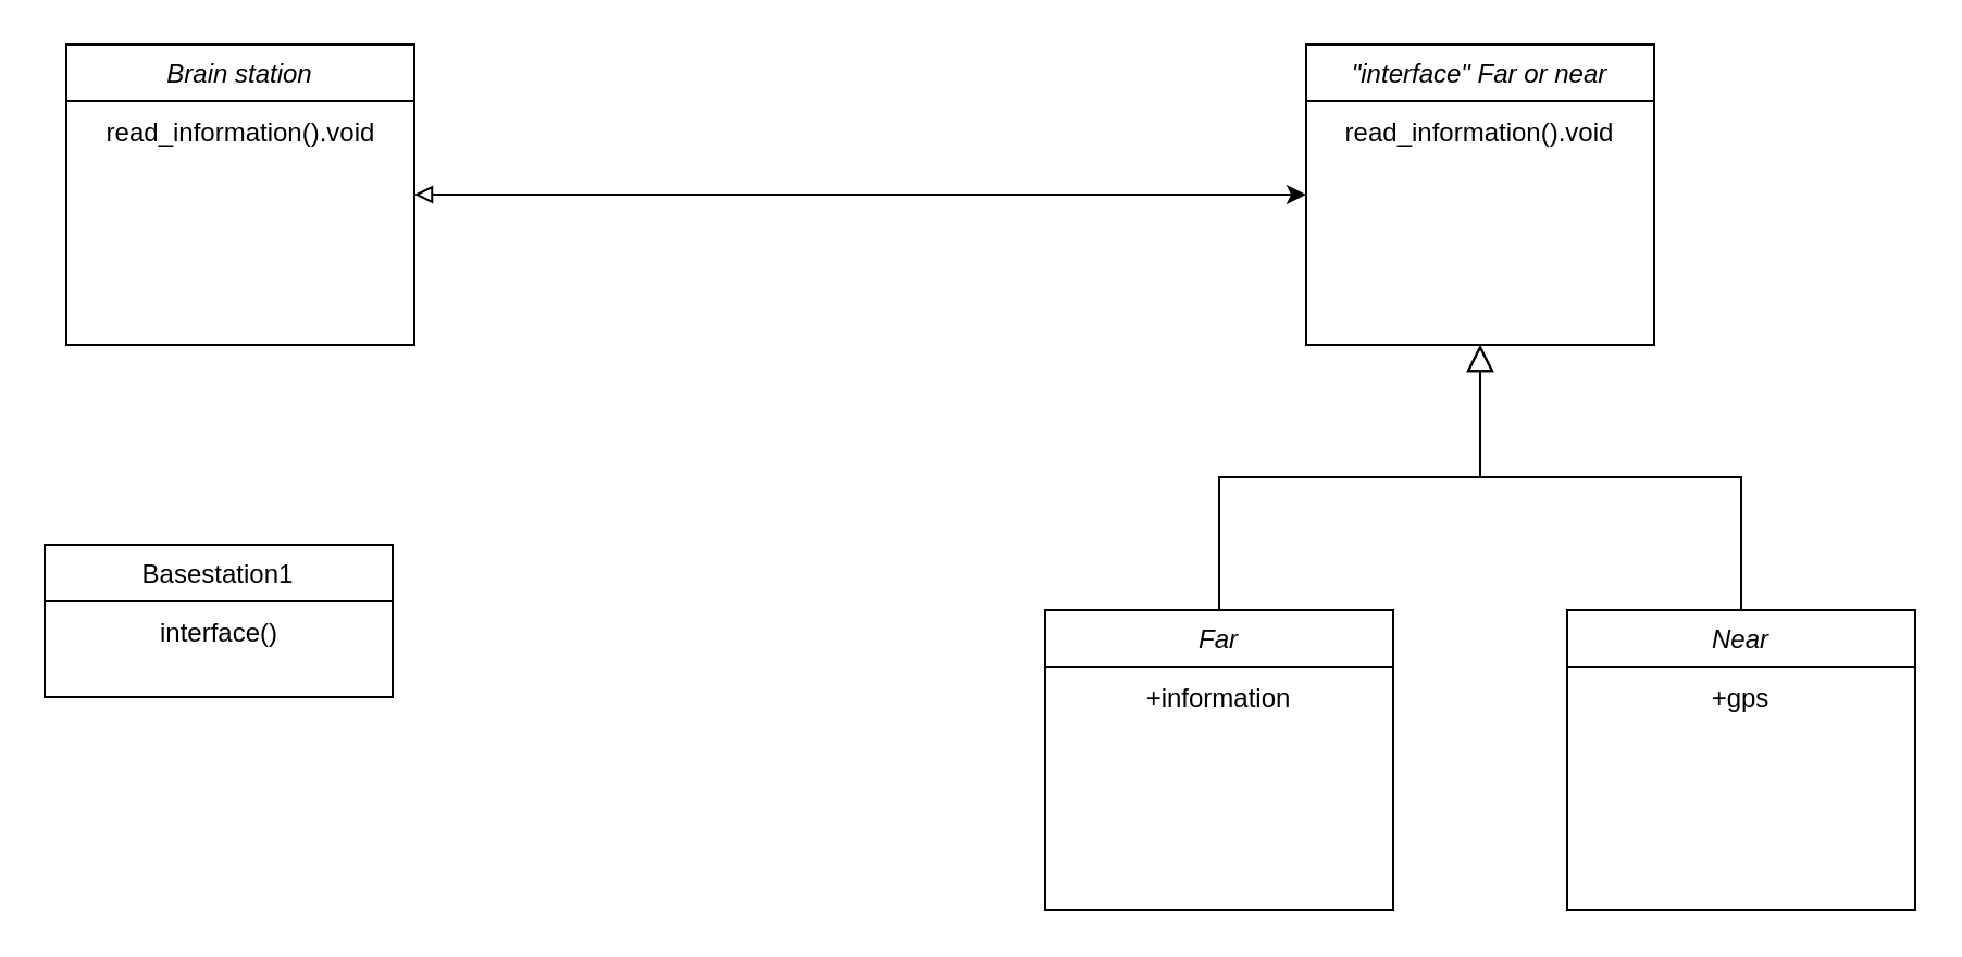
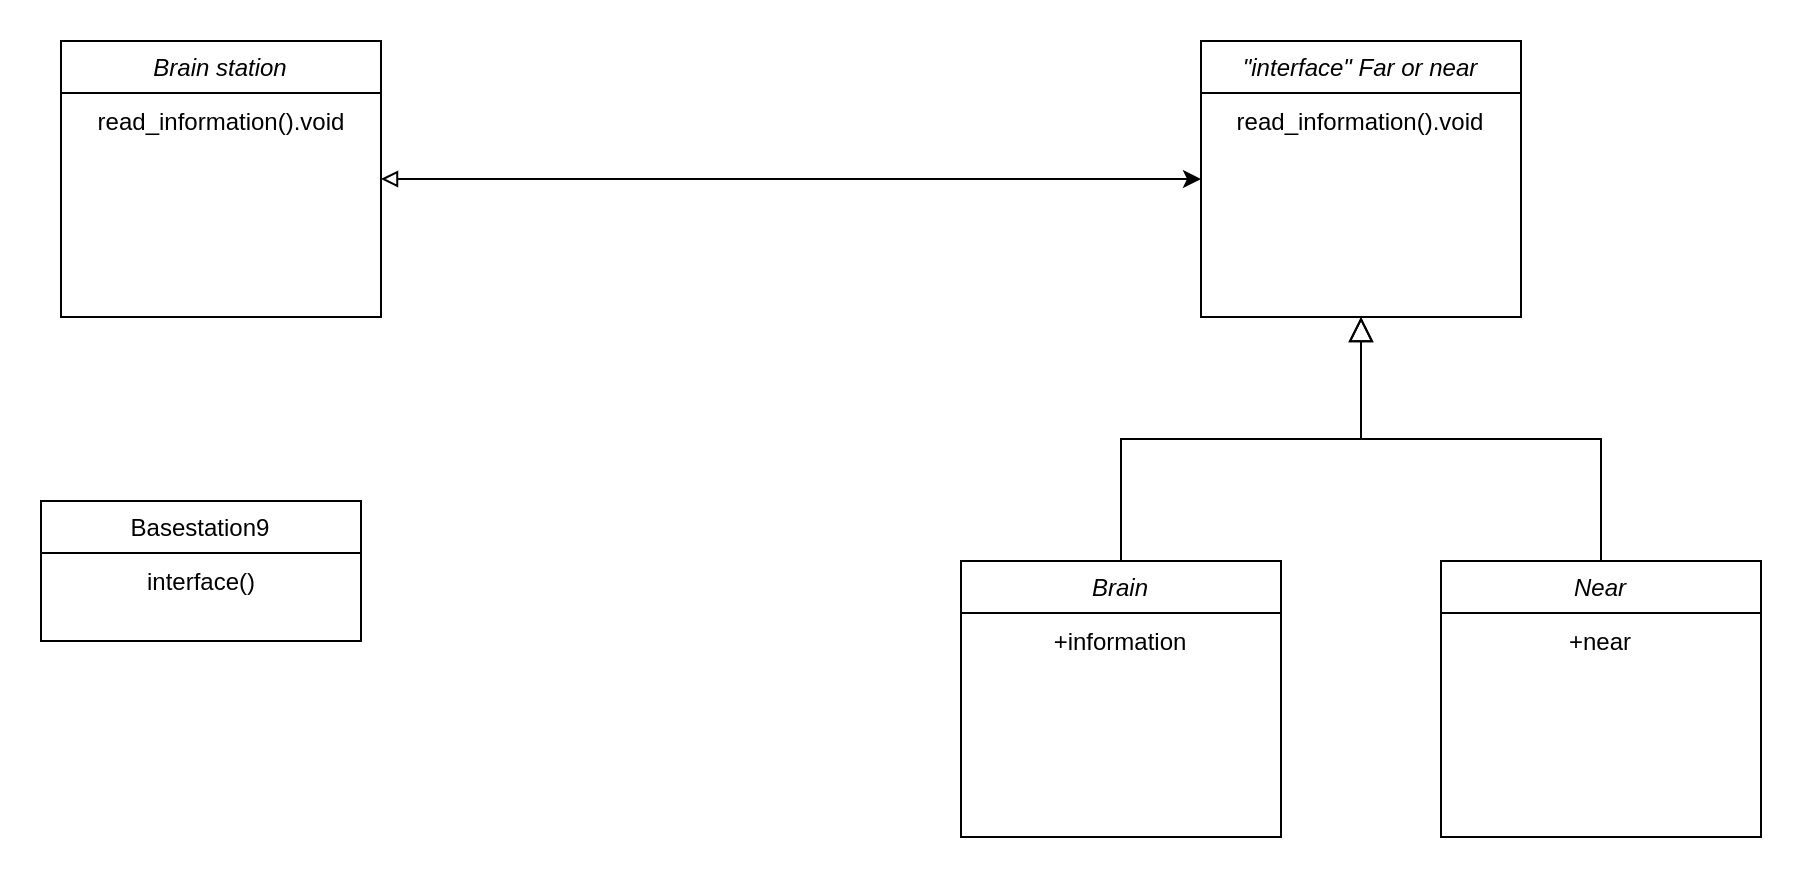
- <mxCell id="5" value="Basestation1" style="swimlane;fontStyle=0;align=center;verticalAlign=top;childLayout=stackLayout;horizontal=1;startSize=26;horizontalStack=0;resizeParent=1;resizeLast=0;collapsible=1;marginBottom=0;rounded=0;shadow=0;strokeWidth=1;" parent="1" vertex="1"><mxGeometry x="20" y="250" width="160" height="70" as="geometry"><mxRectangle x="340" y="380" width="170" height="26" as="alternateBounds" /></mxGeometry></mxCell>
+ <mxCell id="5" value="Basestation9" style="swimlane;fontStyle=0;align=center;verticalAlign=top;childLayout=stackLayout;horizontal=1;startSize=26;horizontalStack=0;resizeParent=1;resizeLast=0;collapsible=1;marginBottom=0;rounded=0;shadow=0;strokeWidth=1;" parent="1" vertex="1"><mxGeometry x="20" y="250" width="160" height="70" as="geometry"><mxRectangle x="340" y="380" width="170" height="26" as="alternateBounds" /></mxGeometry></mxCell>
- <mxCell id="10" value="Far" style="swimlane;fontStyle=2;align=center;verticalAlign=top;childLayout=stackLayout;horizontal=1;startSize=26;horizontalStack=0;resizeParent=1;resizeLast=0;collapsible=1;marginBottom=0;rounded=0;shadow=0;strokeWidth=1;" parent="1" vertex="1"><mxGeometry x="480" y="280" width="160" height="138" as="geometry"><mxRectangle x="230" y="140" width="160" height="26" as="alternateBounds" /></mxGeometry></mxCell>
+ <mxCell id="10" value="Brain" style="swimlane;fontStyle=2;align=center;verticalAlign=top;childLayout=stackLayout;horizontal=1;startSize=26;horizontalStack=0;resizeParent=1;resizeLast=0;collapsible=1;marginBottom=0;rounded=0;shadow=0;strokeWidth=1;" parent="1" vertex="1"><mxGeometry x="480" y="280" width="160" height="138" as="geometry"><mxRectangle x="230" y="140" width="160" height="26" as="alternateBounds" /></mxGeometry></mxCell>
- <mxCell id="14" value="+gps" style="text;html=1;strokeColor=none;fillColor=none;align=center;verticalAlign=middle;whiteSpace=wrap;rounded=0;" parent="13" vertex="1"><mxGeometry y="26" width="160" height="30" as="geometry" /></mxCell>
+ <mxCell id="14" value="+near" style="text;html=1;strokeColor=none;fillColor=none;align=center;verticalAlign=middle;whiteSpace=wrap;rounded=0;" parent="13" vertex="1"><mxGeometry y="26" width="160" height="30" as="geometry" /></mxCell>
